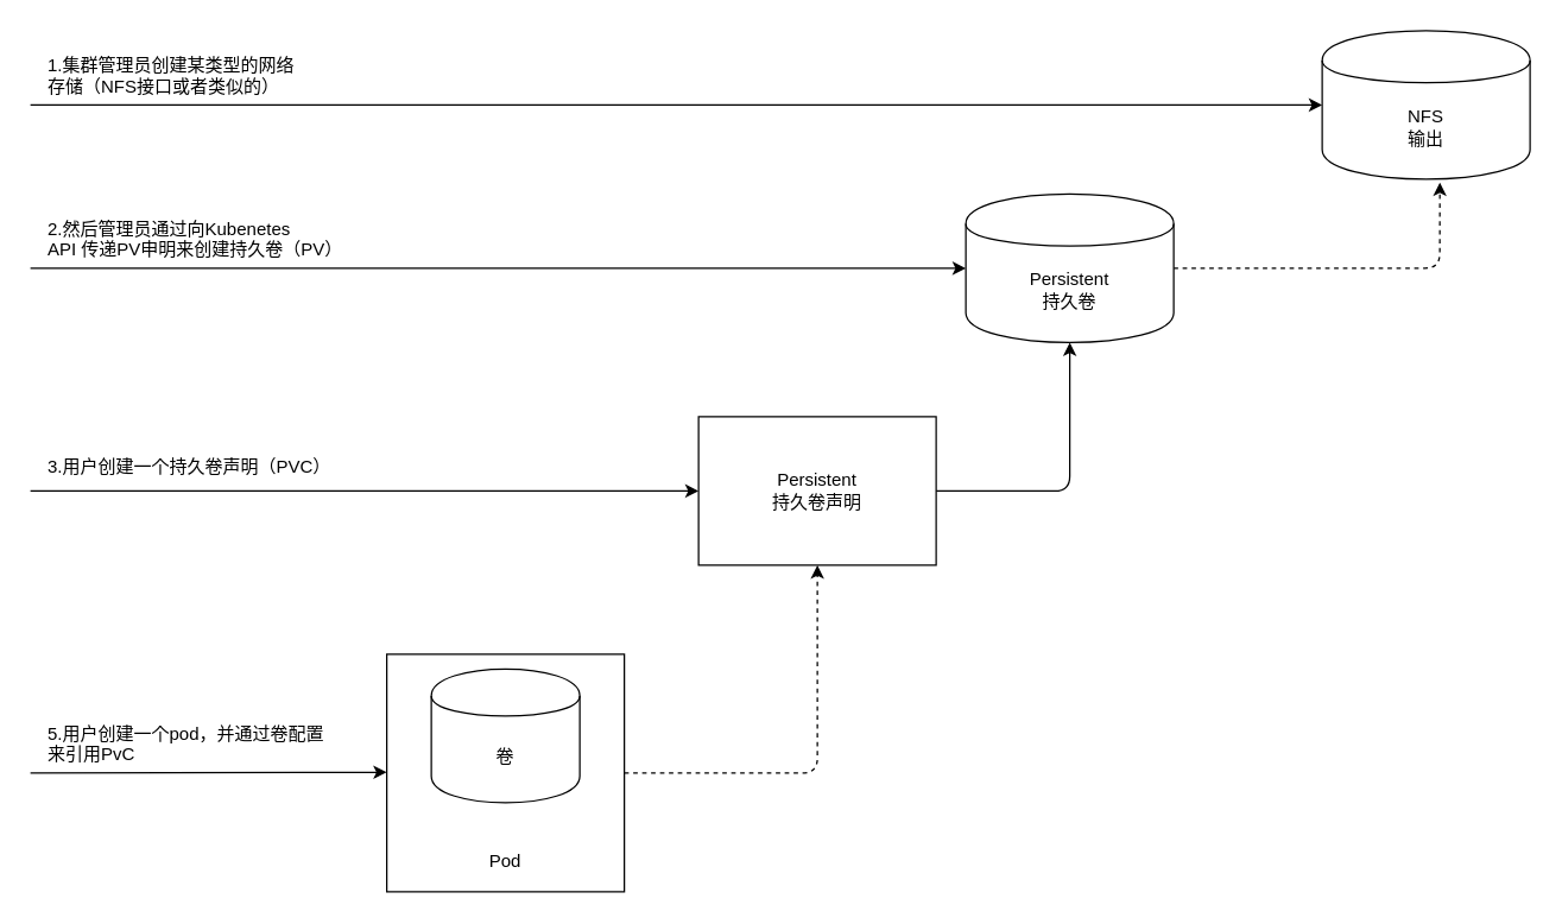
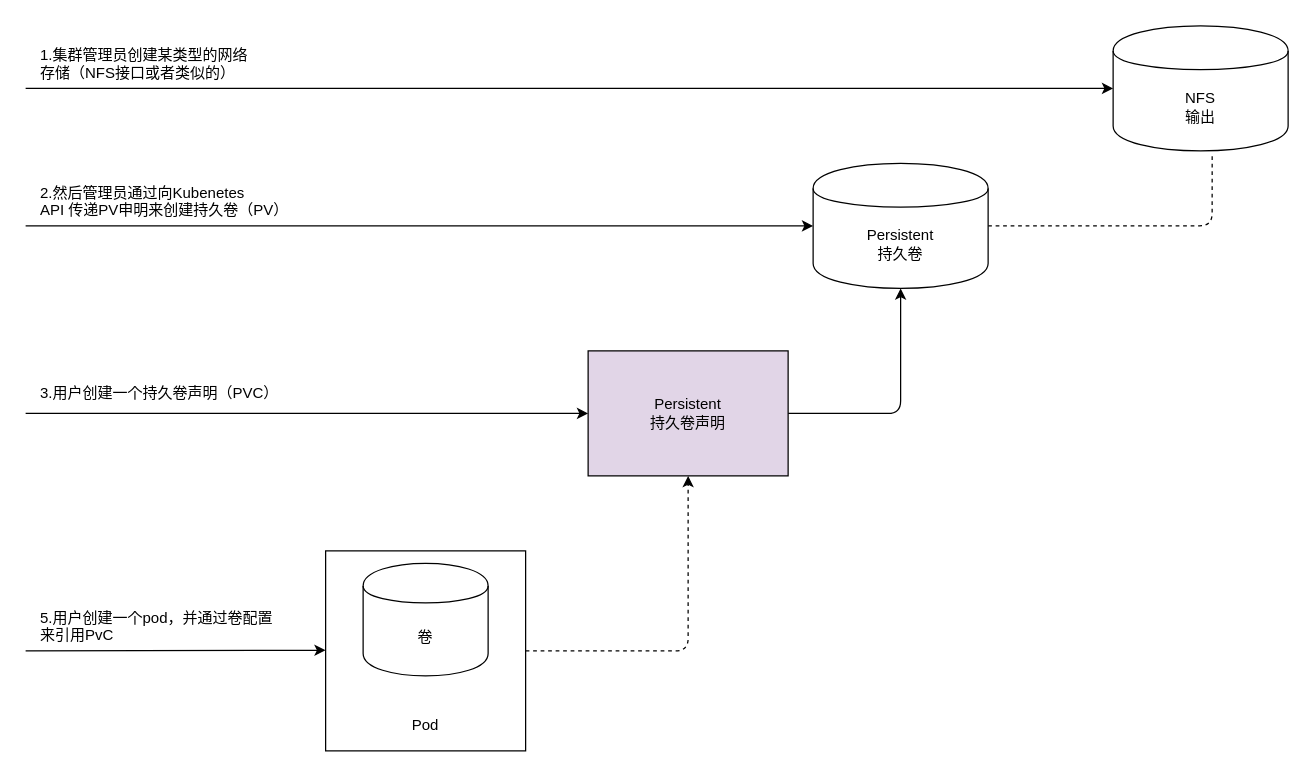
- <mxCell id="2" style="edgeStyle=orthogonalEdgeStyle;rounded=1;orthogonalLoop=1;jettySize=auto;html=1;entryX=0.566;entryY=1.022;entryDx=0;entryDy=0;entryPerimeter=0;dashed=1;" edge="1" parent="1" source="3" target="4"><mxGeometry relative="1" as="geometry" /></mxCell>
+ <mxCell id="2" style="edgeStyle=orthogonalEdgeStyle;rounded=1;orthogonalLoop=1;jettySize=auto;html=1;entryX=0.566;entryY=1.022;entryDx=0;entryDy=0;entryPerimeter=0;dashed=1;endArrow=none;" edge="1" parent="1" source="3" target="4"><mxGeometry relative="1" as="geometry" /></mxCell>
- <mxCell id="6" value="Persistent&lt;br&gt;持久卷声明" style="rounded=0;whiteSpace=wrap;html=1;" vertex="1" parent="1"><mxGeometry x="470" y="280" width="160" height="100" as="geometry" /></mxCell>
+ <mxCell id="6" value="Persistent&lt;br&gt;持久卷声明" style="rounded=0;whiteSpace=wrap;html=1;fillColor=#e1d5e7;" vertex="1" parent="1"><mxGeometry x="470" y="280" width="160" height="100" as="geometry" /></mxCell>
